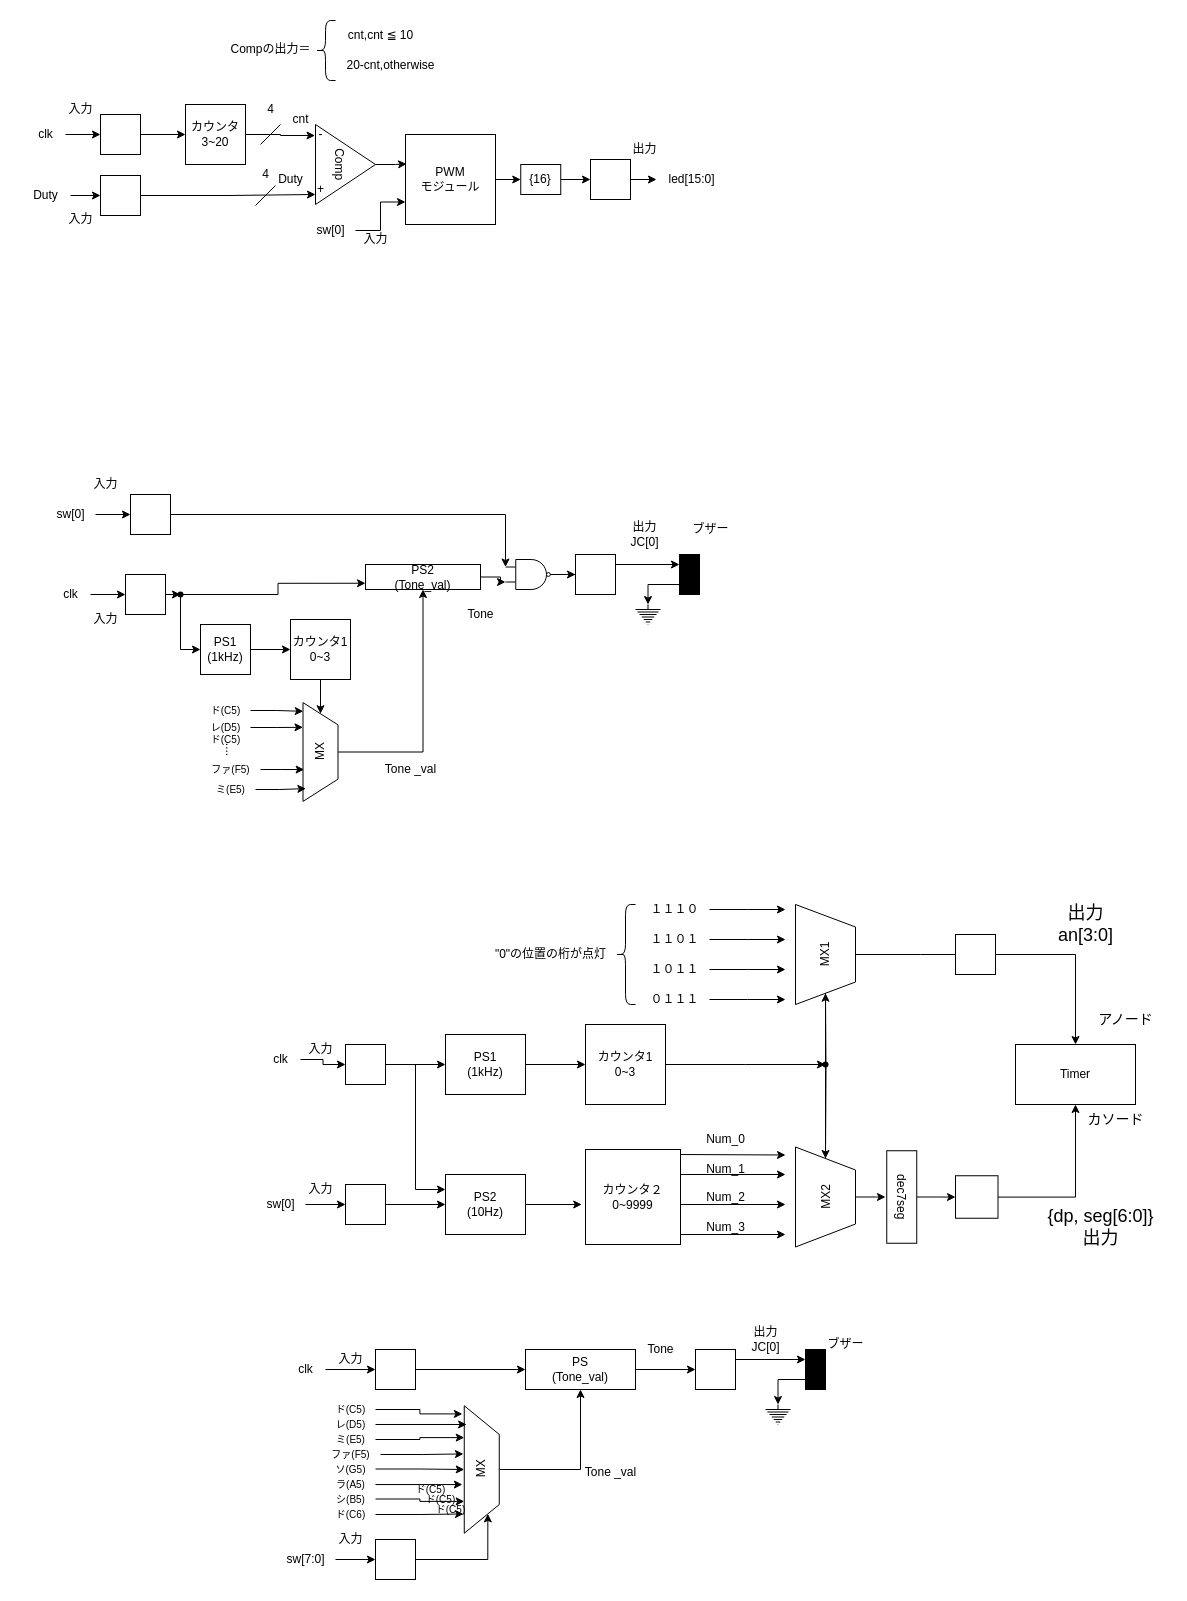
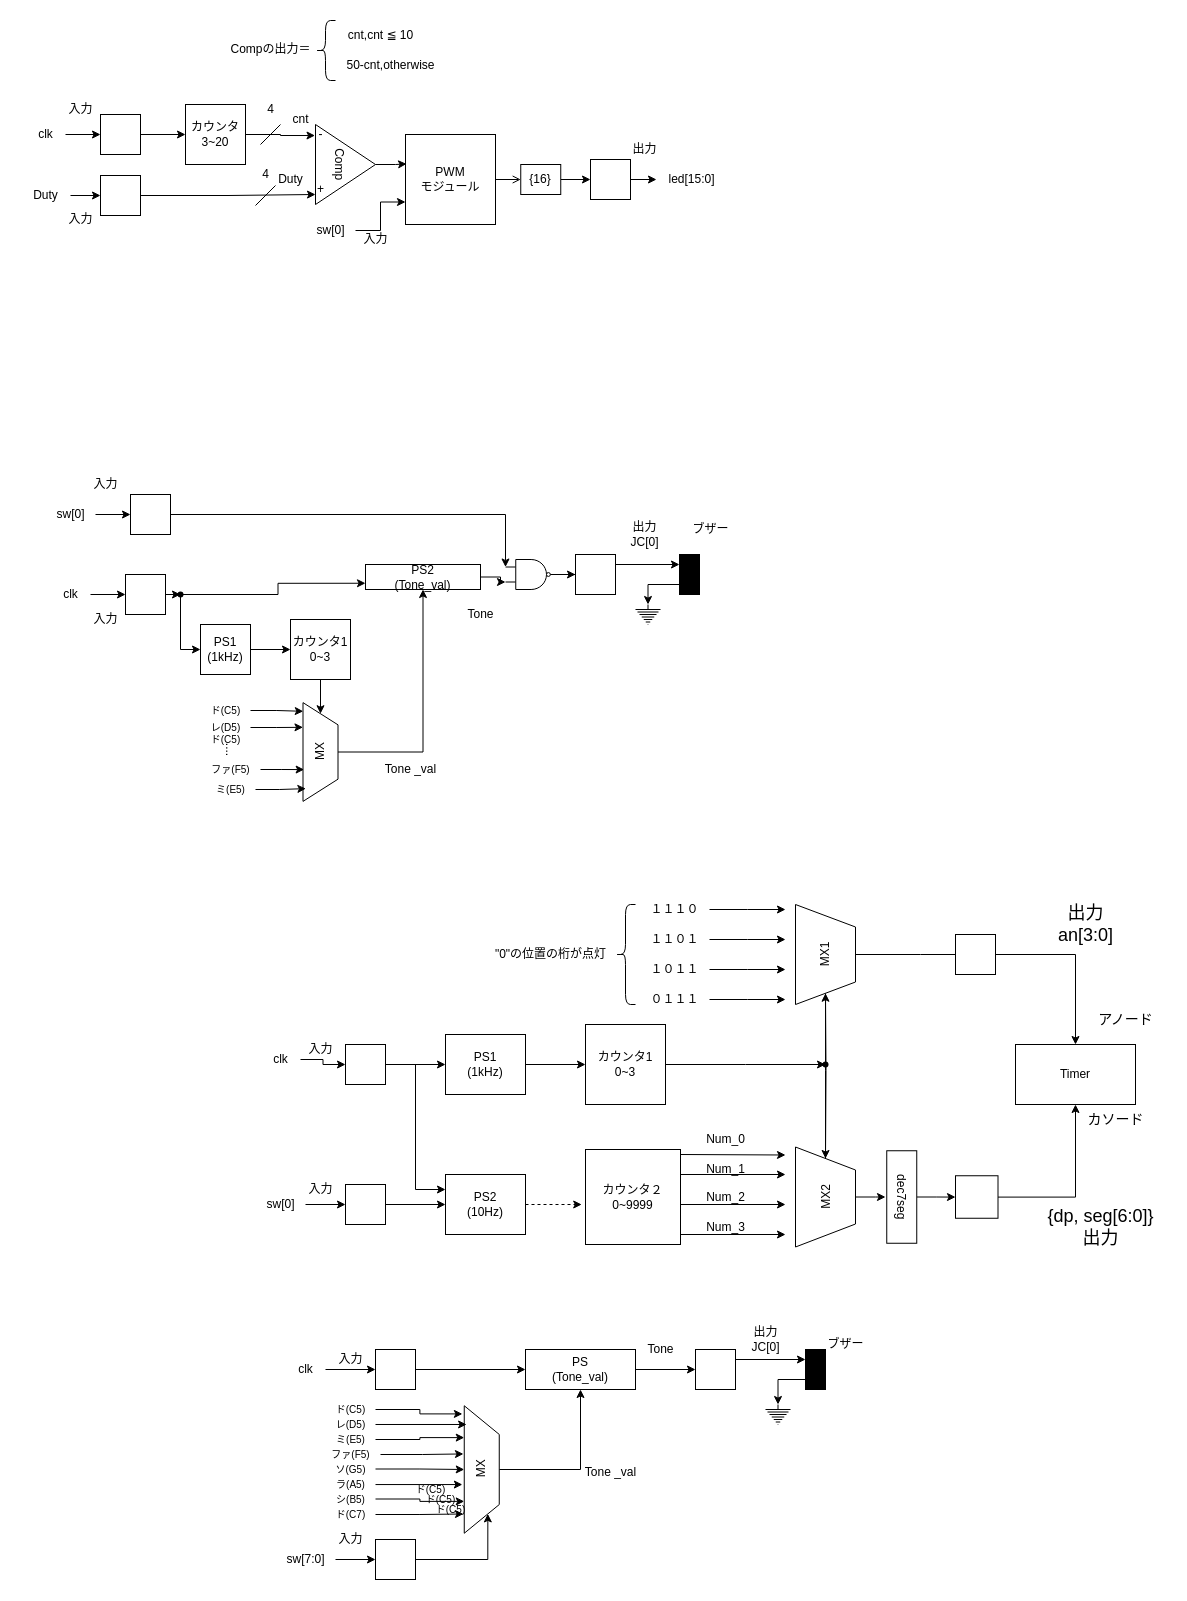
- <mxCell id="177" value="20-cnt,otherwise" style="text;html=1;align=center;verticalAlign=middle;resizable=0;points=[];autosize=1;strokeColor=none;fillColor=none;" vertex="1" parent="1"><mxGeometry x="334.99" y="50" width="110" height="30" as="geometry" /></mxCell>
+ <mxCell id="177" value="50-cnt,otherwise" style="text;html=1;align=center;verticalAlign=middle;resizable=0;points=[];autosize=1;strokeColor=none;fillColor=none;" vertex="1" parent="1"><mxGeometry x="334.99" y="50" width="110" height="30" as="geometry" /></mxCell>
- <mxCell id="151" style="edgeStyle=orthogonalEdgeStyle;rounded=0;orthogonalLoop=1;jettySize=auto;html=1;" edge="1" parent="1" source="152" target="172"><mxGeometry relative="1" as="geometry" /></mxCell>
+ <mxCell id="151" style="edgeStyle=orthogonalEdgeStyle;rounded=0;orthogonalLoop=1;jettySize=auto;html=1;endArrow=open;" edge="1" parent="1" source="152" target="172"><mxGeometry relative="1" as="geometry" /></mxCell>
- <mxCell id="34" style="edgeStyle=orthogonalEdgeStyle;rounded=0;orthogonalLoop=1;jettySize=auto;html=1;entryX=-0.04;entryY=0.579;entryDx=0;entryDy=0;entryPerimeter=0;" edge="1" parent="1" source="21" target="10"><mxGeometry relative="1" as="geometry" /></mxCell>
+ <mxCell id="34" style="edgeStyle=orthogonalEdgeStyle;rounded=0;orthogonalLoop=1;jettySize=auto;html=1;entryX=-0.04;entryY=0.579;entryDx=0;entryDy=0;entryPerimeter=0;dashed=1;" edge="1" parent="1" source="21" target="10"><mxGeometry relative="1" as="geometry" /></mxCell>
- <mxCell id="92" value="&lt;font style=&quot;font-size: 10px;&quot;&gt;ド(C6)&lt;/font&gt;" style="text;html=1;align=center;verticalAlign=middle;resizable=0;points=[];autosize=1;strokeColor=none;fillColor=none;" vertex="1" parent="1"><mxGeometry x="325" y="1499" width="50" height="30" as="geometry" /></mxCell>
+ <mxCell id="92" value="&lt;font style=&quot;font-size: 10px;&quot;&gt;ド(C7)&lt;/font&gt;" style="text;html=1;align=center;verticalAlign=middle;resizable=0;points=[];autosize=1;strokeColor=none;fillColor=none;" vertex="1" parent="1"><mxGeometry x="325" y="1499" width="50" height="30" as="geometry" /></mxCell>
